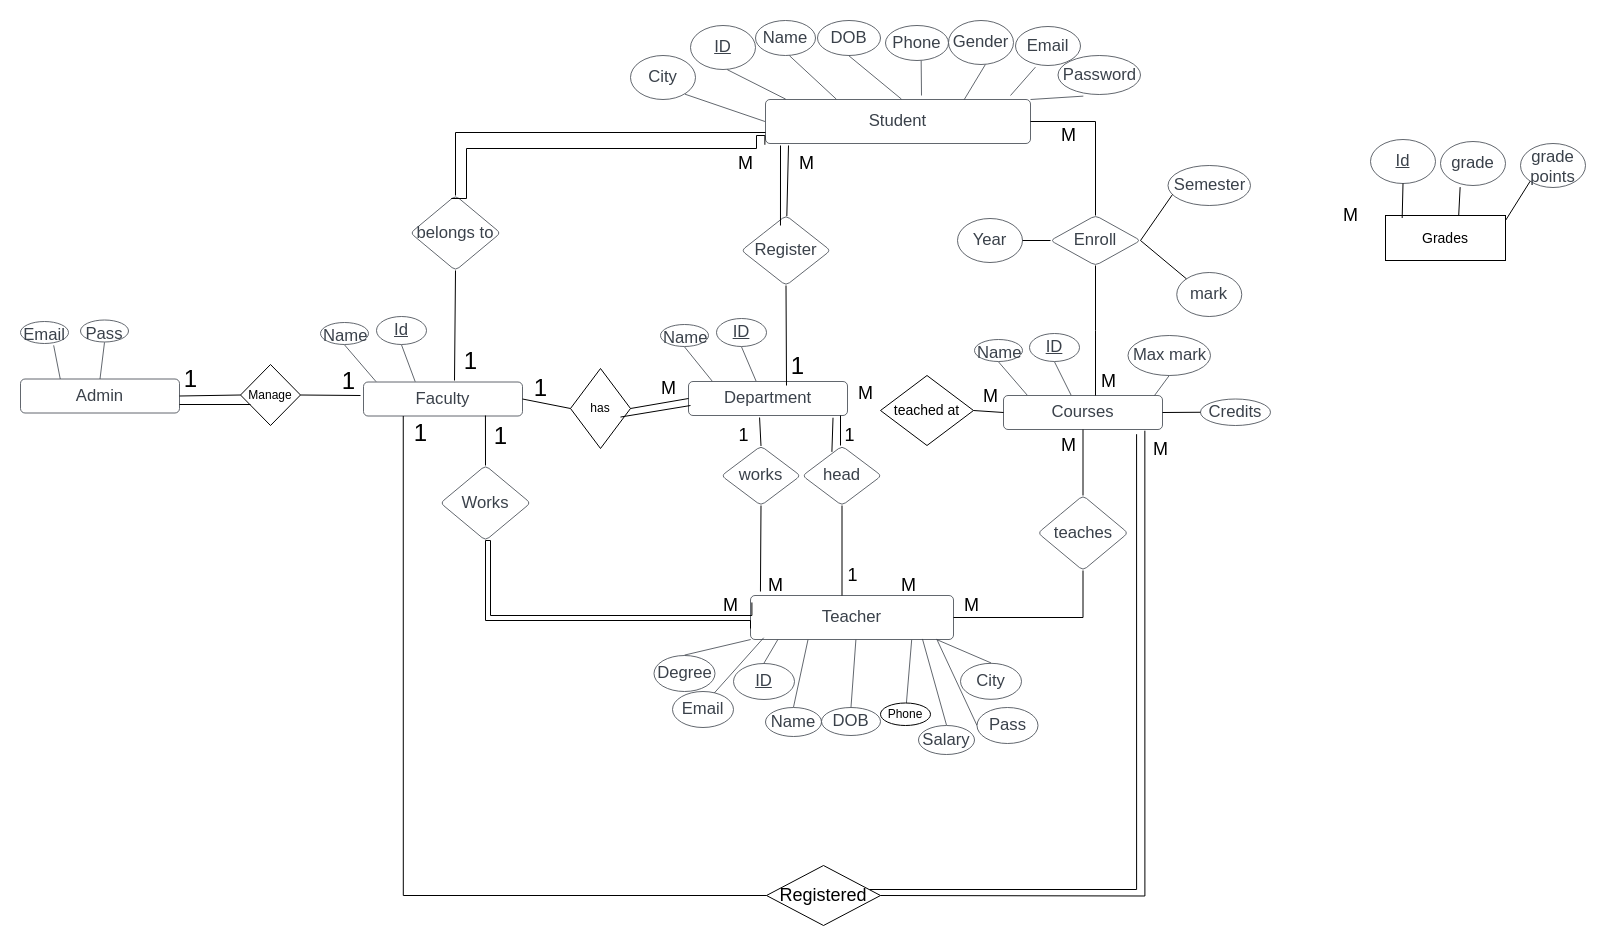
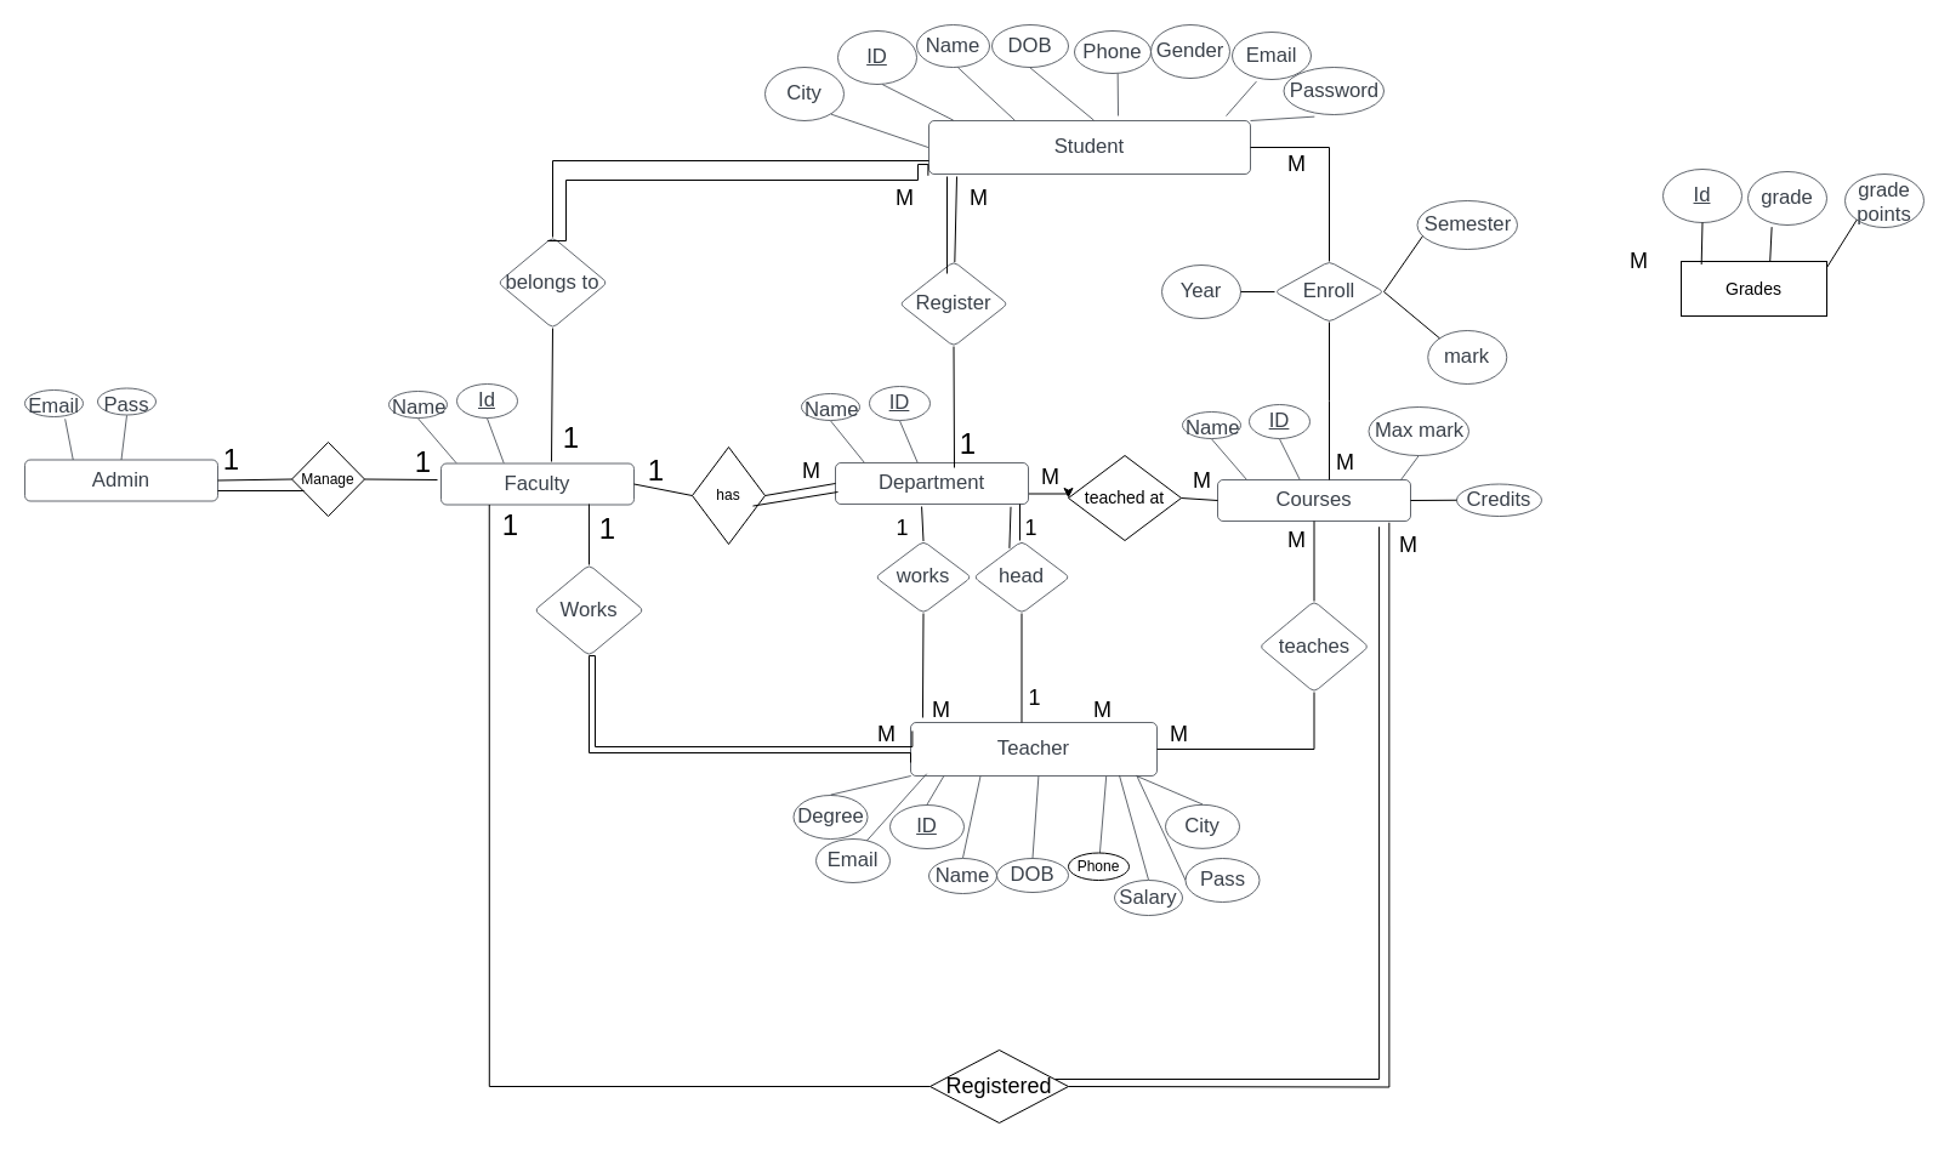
- <mxCell id="14" value="" style="html=1;jettySize=18;whiteSpace=wrap;fontSize=13;strokeColor=#3a414a;strokeOpacity=100;strokeWidth=0.8;rounded=0;startArrow=none;endArrow=none;entryX=0.566;entryY=1.004;entryPerimeter=0;lucidId=wKf7fZRYhrkq;exitX=0.75;exitY=0;exitDx=0;exitDy=0;" parent="1" source="2" target="13" edge="1"><mxGeometry width="100" height="100" relative="1" as="geometry"><Array as="points" /><mxPoint x="970" y="95" as="sourcePoint" /></mxGeometry></mxCell>
+ <mxCell id="27" style="edgeStyle=orthogonalEdgeStyle;rounded=0;orthogonalLoop=1;jettySize=auto;html=1;exitX=1;exitY=0.75;exitDx=0;exitDy=0;entryX=0;entryY=0.5;entryDx=0;entryDy=0;" edge="1" parent="1" source="28" target="113"><mxGeometry relative="1" as="geometry" /></mxCell>
